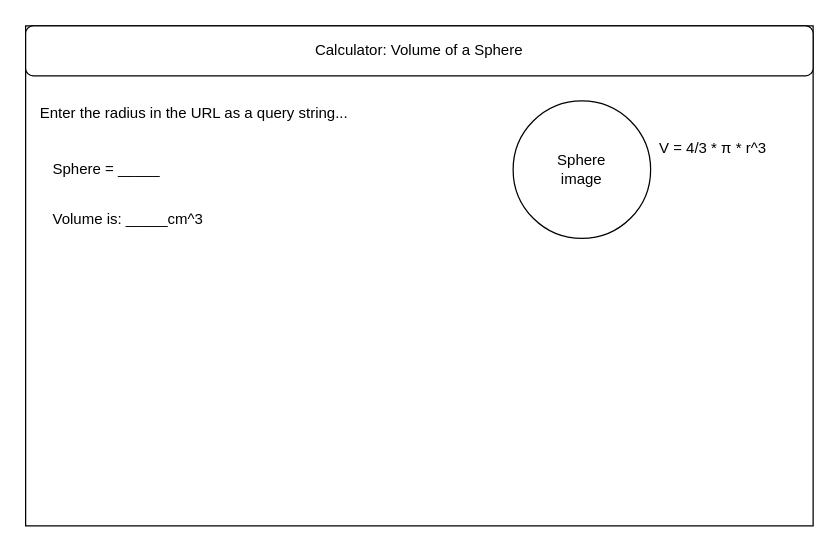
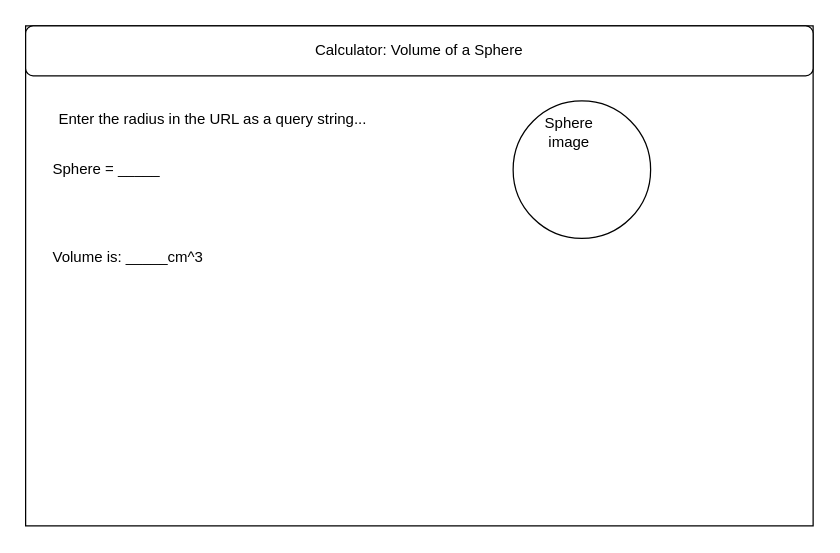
- <mxCell id="4" value="Enter the radius in the URL as a query string..." style="text;html=1;strokeColor=none;fillColor=none;align=center;verticalAlign=middle;whiteSpace=wrap;rounded=0;" vertex="1" parent="1"><mxGeometry x="25" y="75" width="260" height="30" as="geometry" /></mxCell>
+ <mxCell id="4" value="Enter the radius in the URL as a query string..." style="text;html=1;strokeColor=none;fillColor=none;align=center;verticalAlign=middle;whiteSpace=wrap;rounded=0;" vertex="1" parent="1"><mxGeometry x="40" y="80" width="260" height="30" as="geometry" /></mxCell>
- <mxCell id="6" value="&lt;div&gt;V = 4/&lt;span&gt;3 * π * r^3&lt;/span&gt;&lt;/div&gt;&lt;div&gt;&lt;br&gt;&lt;/div&gt;" style="text;html=1;strokeColor=none;fillColor=none;align=center;verticalAlign=middle;whiteSpace=wrap;rounded=0;" vertex="1" parent="1"><mxGeometry x="520" y="110" width="100" height="30" as="geometry" /></mxCell>
- <mxCell id="7" value="Sphere image" style="text;html=1;strokeColor=none;fillColor=none;align=center;verticalAlign=middle;whiteSpace=wrap;rounded=0;" vertex="1" parent="1"><mxGeometry x="435" y="120" width="60" height="30" as="geometry" /></mxCell>
+ <mxCell id="7" value="Sphere image" style="text;html=1;strokeColor=none;fillColor=none;align=center;verticalAlign=middle;whiteSpace=wrap;rounded=0;" vertex="1" parent="1"><mxGeometry x="425" y="90" width="60" height="30" as="geometry" /></mxCell>
- <mxCell id="9" value="Volume is: _____cm^3" style="text;html=1;strokeColor=none;fillColor=none;align=left;verticalAlign=middle;whiteSpace=wrap;rounded=0;" vertex="1" parent="1"><mxGeometry x="40" y="160" width="260" height="30" as="geometry" /></mxCell>
+ <mxCell id="9" value="Volume is: _____cm^3" style="text;html=1;strokeColor=none;fillColor=none;align=left;verticalAlign=middle;whiteSpace=wrap;rounded=0;" vertex="1" parent="1"><mxGeometry x="40" y="190" width="260" height="30" as="geometry" /></mxCell>
